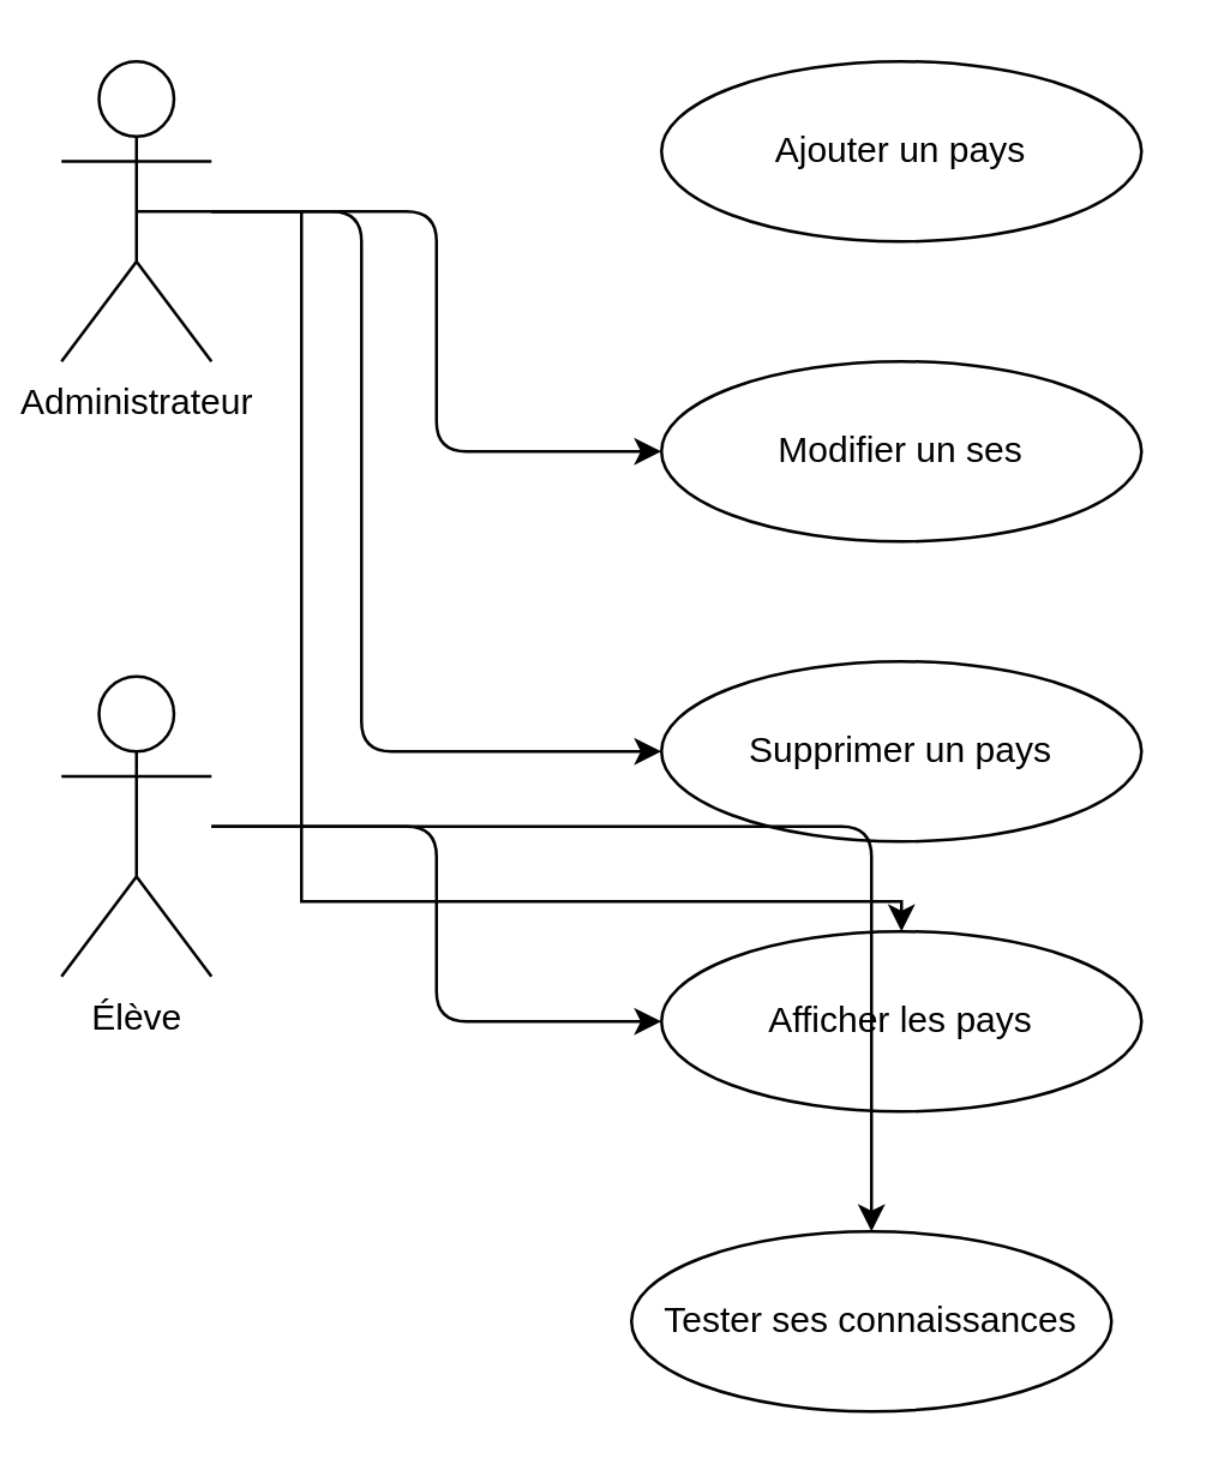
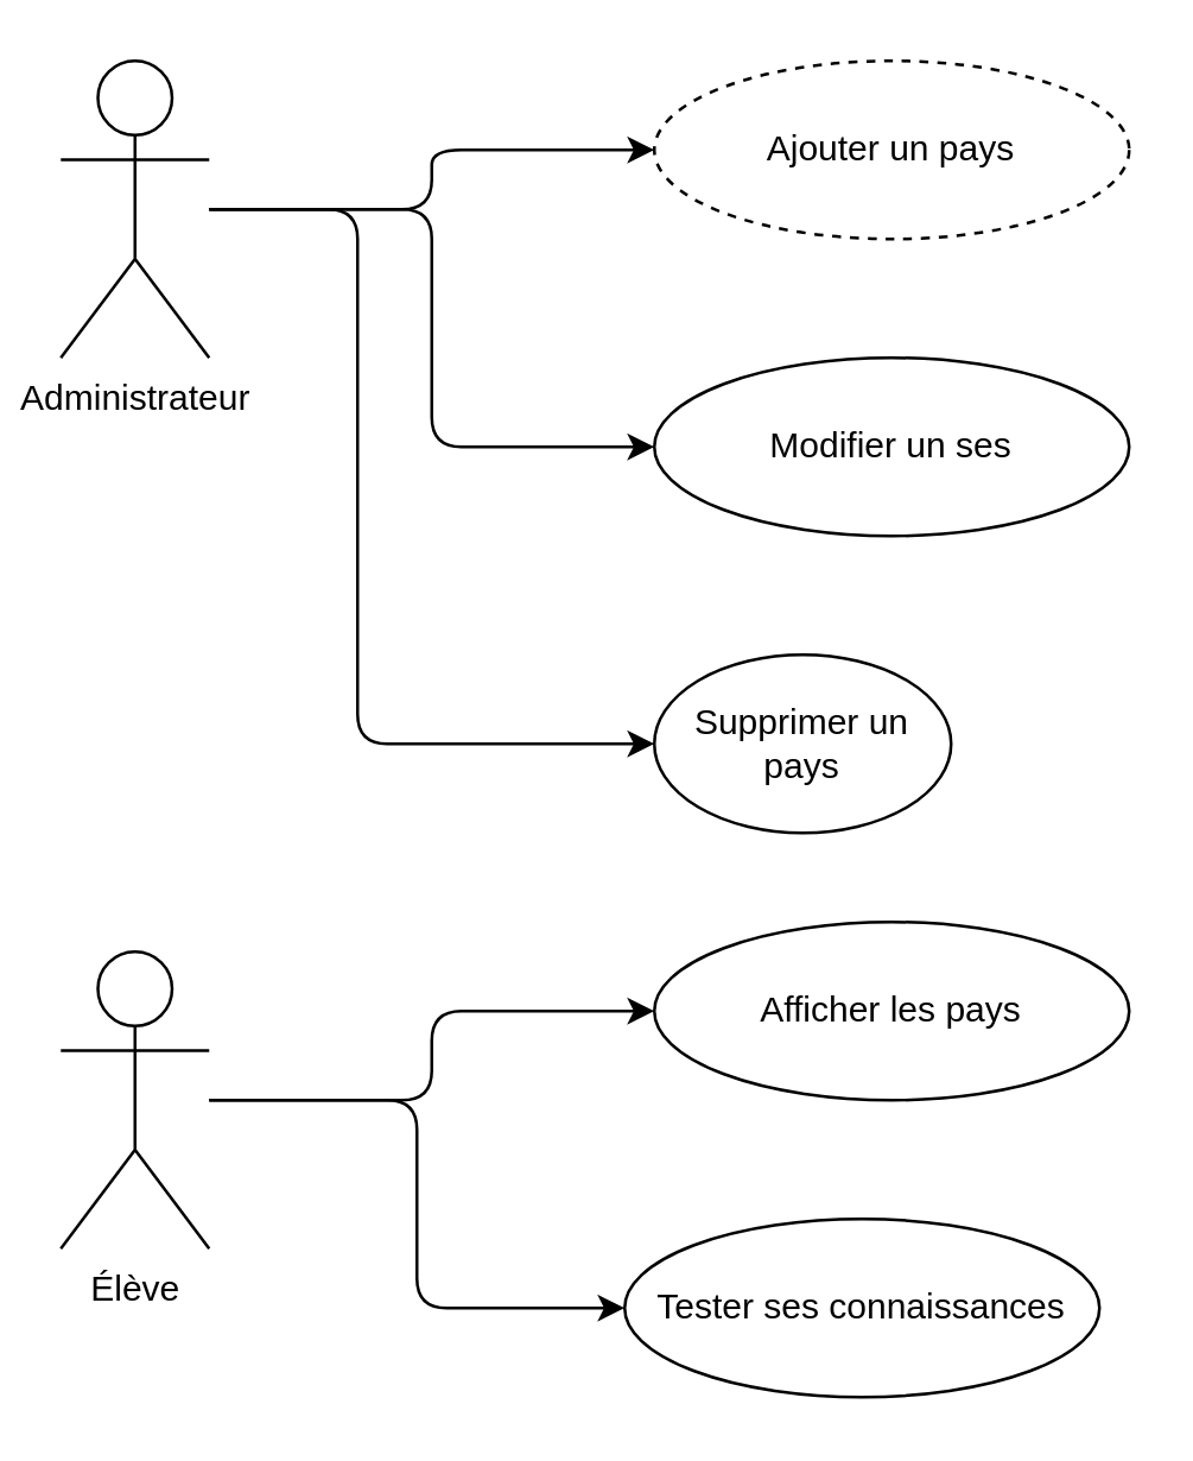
+ <mxCell id="10" style="edgeStyle=orthogonalEdgeStyle;" parent="1" source="3" target="5" edge="1"><mxGeometry relative="1" as="geometry" /></mxCell>
- <mxCell id="5" value="Ajouter un pays" style="ellipse;whiteSpace=wrap;html=1;" parent="1" vertex="1"><mxGeometry x="220" y="20" width="160" height="60" as="geometry" /></mxCell>
+ <mxCell id="5" value="Ajouter un pays" style="ellipse;whiteSpace=wrap;html=1;dashed=1;" parent="1" vertex="1"><mxGeometry x="220" y="20" width="160" height="60" as="geometry" /></mxCell>
- <mxCell id="2" style="edgeStyle=orthogonalEdgeStyle;rounded=0;orthogonalLoop=1;jettySize=auto;html=1;exitX=0.5;exitY=0.5;exitDx=0;exitDy=0;exitPerimeter=0;" edge="1" parent="1" source="3" target="8"><mxGeometry relative="1" as="geometry"><mxPoint x="100" y="320" as="targetPoint" /><Array as="points"><mxPoint x="100" y="70" /><mxPoint x="100" y="300" /><mxPoint x="300" y="300" /></Array></mxGeometry></mxCell>
- <mxCell id="7" value="Supprimer un pays" style="ellipse;whiteSpace=wrap;html=1;" parent="1" vertex="1"><mxGeometry x="220" y="220" width="160" height="60" as="geometry" /></mxCell>
+ <mxCell id="7" value="Supprimer un pays" style="ellipse;whiteSpace=wrap;html=1;" parent="1" vertex="1"><mxGeometry x="220" y="220" width="100" height="60" as="geometry" /></mxCell>
- <mxCell id="4" value="Élève" style="shape=umlActor;verticalLabelPosition=bottom;verticalAlign=top;html=1;" parent="1" vertex="1"><mxGeometry x="20" y="225" width="50" height="100" as="geometry" /></mxCell>
+ <mxCell id="4" value="Élève" style="shape=umlActor;verticalLabelPosition=bottom;verticalAlign=top;html=1;" parent="1" vertex="1"><mxGeometry x="20" y="320" width="50" height="100" as="geometry" /></mxCell>
